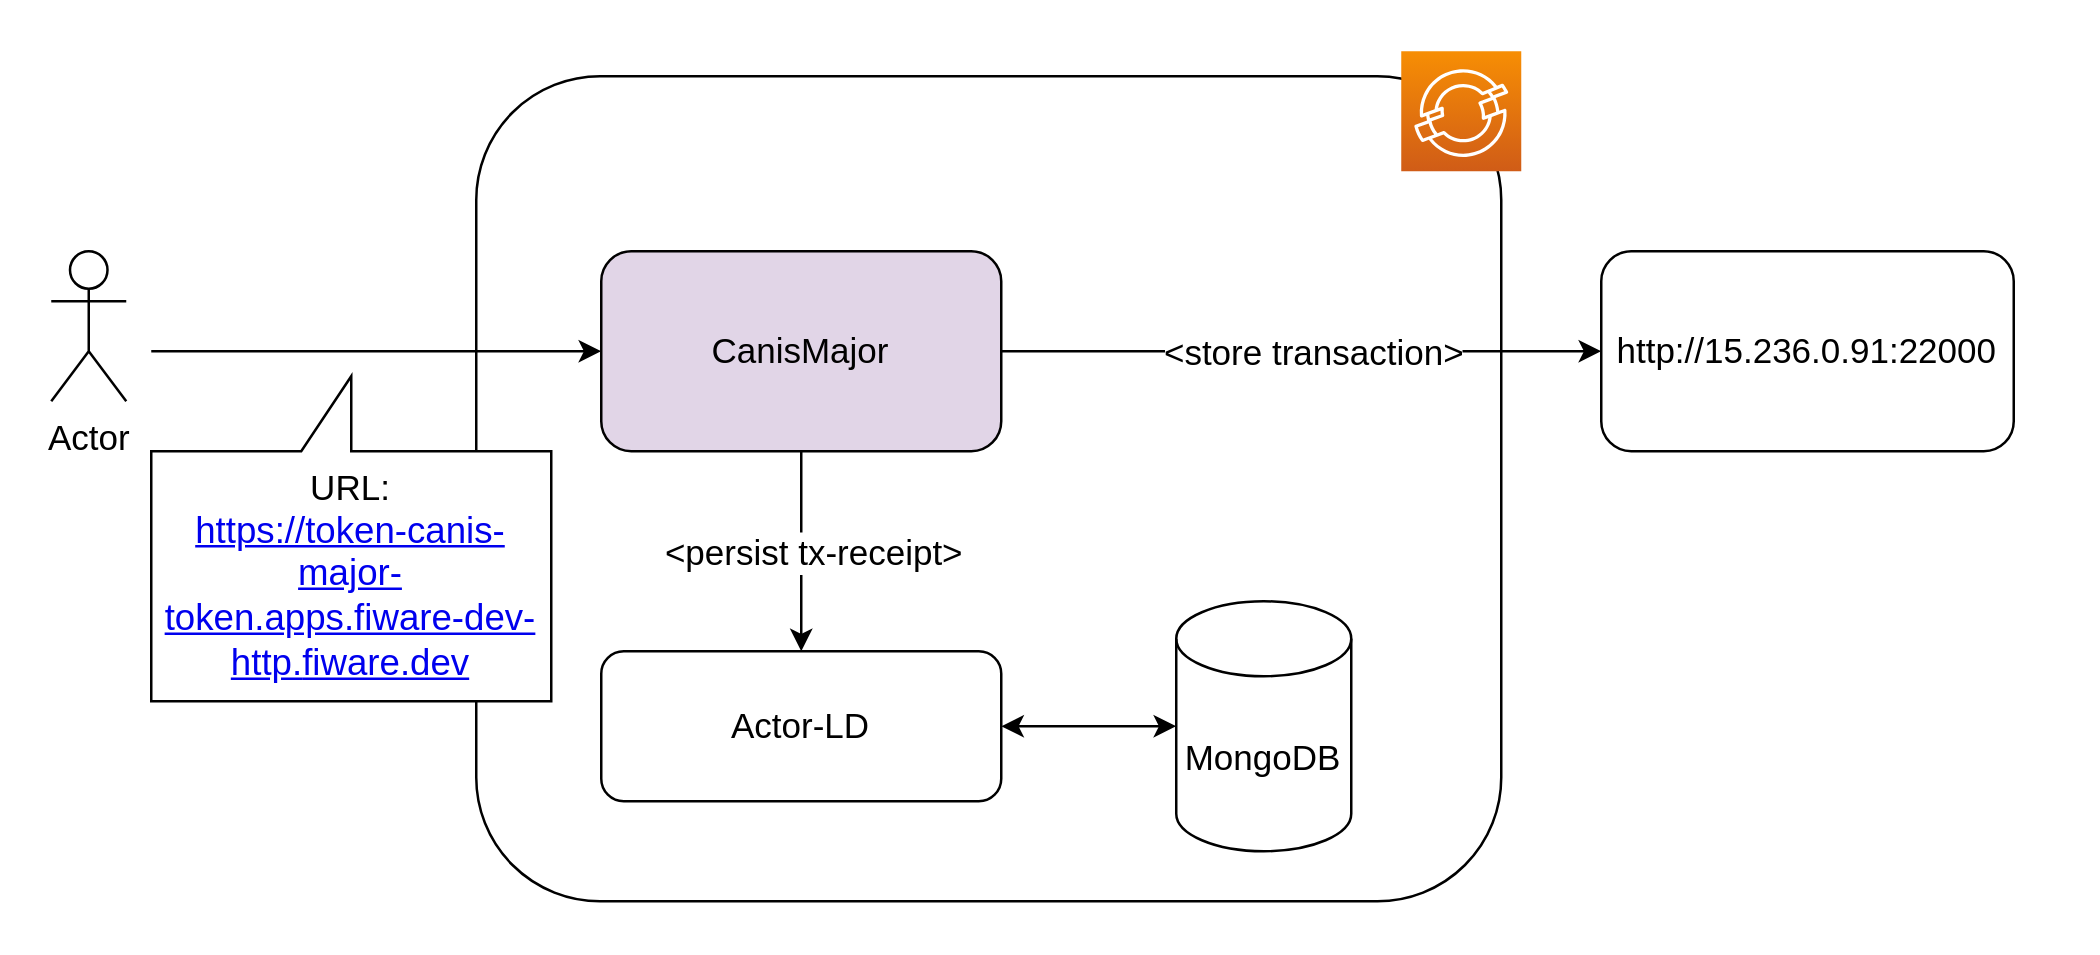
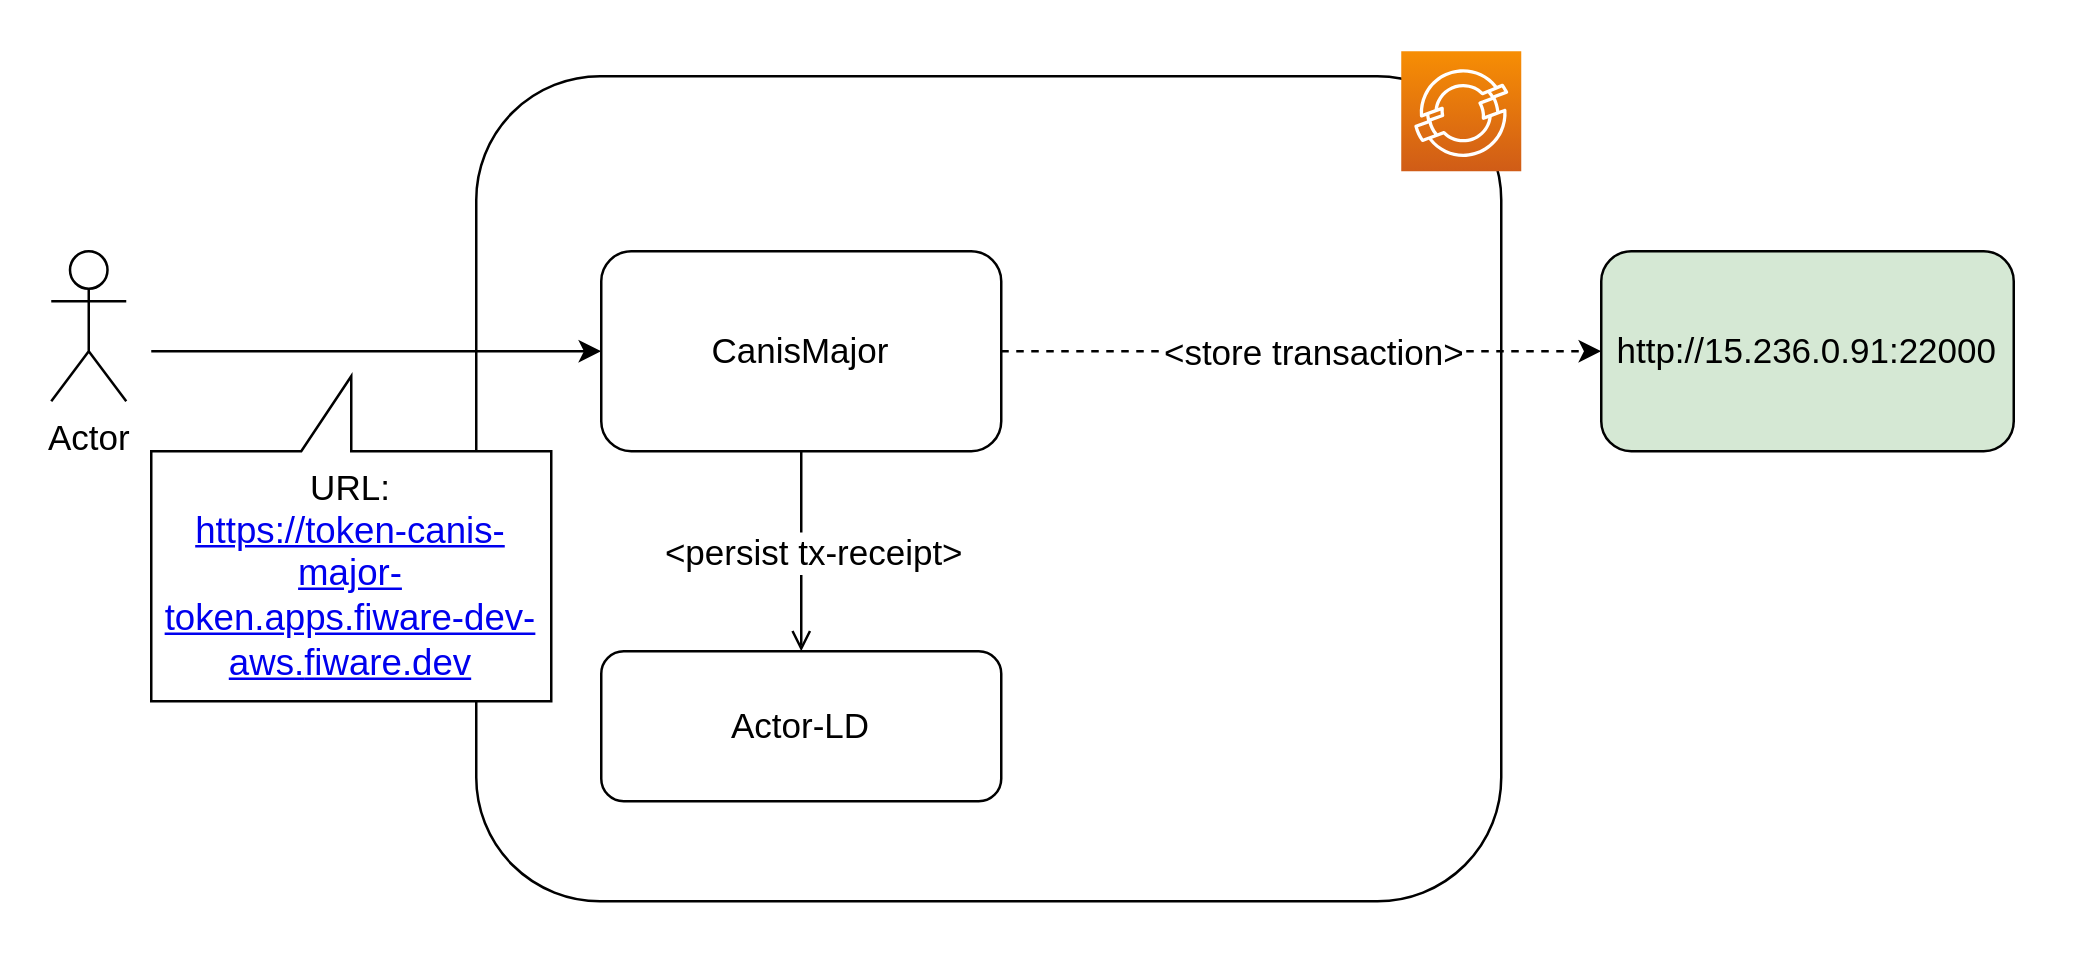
- <mxCell id="6" value="&lt;div&gt;CanisMajor&lt;/div&gt;" style="rounded=1;whiteSpace=wrap;html=1;fontSize=14;fillColor=#e1d5e7;" vertex="1" parent="1"><mxGeometry x="240" y="100" width="160" height="80" as="geometry" /></mxCell>
+ <mxCell id="6" value="&lt;div&gt;CanisMajor&lt;/div&gt;" style="rounded=1;whiteSpace=wrap;html=1;fontSize=14;" vertex="1" parent="1"><mxGeometry x="240" y="100" width="160" height="80" as="geometry" /></mxCell>
- <mxCell id="7" value="" style="endArrow=classic;html=1;rounded=0;fontSize=14;exitX=1;exitY=0.5;exitDx=0;exitDy=0;entryX=0.5;entryY=1;entryDx=0;entryDy=0;" edge="1" parent="1" source="6" target="4"><mxGeometry width="50" height="50" relative="1" as="geometry"><mxPoint x="370" y="30" as="sourcePoint" /><mxPoint x="420" y="-20" as="targetPoint" /></mxGeometry></mxCell>
+ <mxCell id="7" value="" style="endArrow=classic;html=1;rounded=0;fontSize=14;exitX=1;exitY=0.5;exitDx=0;exitDy=0;entryX=0.5;entryY=1;entryDx=0;entryDy=0;dashed=1;" edge="1" parent="1" source="6" target="4"><mxGeometry width="50" height="50" relative="1" as="geometry"><mxPoint x="370" y="30" as="sourcePoint" /><mxPoint x="420" y="-20" as="targetPoint" /></mxGeometry></mxCell>
- <mxCell id="4" value="&lt;font style=&quot;font-size: 14px&quot;&gt;&lt;span class=&quot;pl-s&quot;&gt;http://15.236.0.91:22000&lt;/span&gt;&lt;/font&gt;" style="rounded=1;whiteSpace=wrap;html=1;direction=south;" vertex="1" parent="3"><mxGeometry y="20" width="165" height="80" as="geometry" /></mxCell>
+ <mxCell id="4" value="&lt;font style=&quot;font-size: 14px&quot;&gt;&lt;span class=&quot;pl-s&quot;&gt;http://15.236.0.91:22000&lt;/span&gt;&lt;/font&gt;" style="rounded=1;whiteSpace=wrap;html=1;direction=south;fillColor=#d5e8d4;" vertex="1" parent="3"><mxGeometry y="20" width="165" height="80" as="geometry" /></mxCell>
- <mxCell id="16" value="&lt;div&gt;URL:&lt;/div&gt;&lt;div&gt;&lt;span style=&quot;font-size: 11.0pt&quot; lang=&quot;EN-US&quot;&gt; &lt;/span&gt;&lt;span style=&quot;font-size: 11.0pt&quot;&gt;&lt;a href=&quot;https://token-canis-major-token.apps.fiware-dev-aws.fiware.dev&quot; target=&quot;_blank&quot;&gt;https://token-canis-major-&lt;wbr&gt;token.apps.fiware-dev-http.&lt;wbr&gt;fiware.dev&lt;/a&gt;&lt;/span&gt;&lt;/div&gt;" style="shape=callout;whiteSpace=wrap;html=1;perimeter=calloutPerimeter;fontSize=14;direction=west;" vertex="1" parent="1"><mxGeometry x="60" y="150" width="160" height="130" as="geometry" /></mxCell>
+ <mxCell id="16" value="&lt;div&gt;URL:&lt;/div&gt;&lt;div&gt;&lt;span style=&quot;font-size: 11.0pt&quot; lang=&quot;EN-US&quot;&gt; &lt;/span&gt;&lt;span style=&quot;font-size: 11.0pt&quot;&gt;&lt;a href=&quot;https://token-canis-major-token.apps.fiware-dev-aws.fiware.dev&quot; target=&quot;_blank&quot;&gt;https://token-canis-major-&lt;wbr&gt;token.apps.fiware-dev-aws.&lt;wbr&gt;fiware.dev&lt;/a&gt;&lt;/span&gt;&lt;/div&gt;" style="shape=callout;whiteSpace=wrap;html=1;perimeter=calloutPerimeter;fontSize=14;direction=west;" vertex="1" parent="1"><mxGeometry x="60" y="150" width="160" height="130" as="geometry" /></mxCell>
- <mxCell id="9" value="&amp;lt;persist tx-receipt&amp;gt;" style="endArrow=classic;html=1;rounded=0;fontSize=14;entryX=0.5;entryY=0;entryDx=0;entryDy=0;exitX=0.5;exitY=1;exitDx=0;exitDy=0;" edge="1" parent="1" source="6" target="10"><mxGeometry x="0.015" y="5" width="50" height="50" relative="1" as="geometry"><mxPoint x="310" y="190" as="sourcePoint" /><mxPoint x="260" y="210" as="targetPoint" /><Array as="points" /><mxPoint as="offset" /></mxGeometry></mxCell>
+ <mxCell id="9" value="&amp;lt;persist tx-receipt&amp;gt;" style="endArrow=open;html=1;rounded=0;fontSize=14;entryX=0.5;entryY=0;entryDx=0;entryDy=0;exitX=0.5;exitY=1;exitDx=0;exitDy=0;" edge="1" parent="1" source="6" target="10"><mxGeometry x="0.015" y="5" width="50" height="50" relative="1" as="geometry"><mxPoint x="310" y="190" as="sourcePoint" /><mxPoint x="260" y="210" as="targetPoint" /><Array as="points" /><mxPoint as="offset" /></mxGeometry></mxCell>
- <mxCell id="12" value="" style="endArrow=classic;startArrow=classic;html=1;rounded=0;fontSize=14;exitX=1;exitY=0.5;exitDx=0;exitDy=0;entryX=0;entryY=0.5;entryDx=0;entryDy=0;entryPerimeter=0;" edge="1" parent="1" source="10" target="11"><mxGeometry width="50" height="50" relative="1" as="geometry"><mxPoint x="390" y="430" as="sourcePoint" /><mxPoint x="440" y="380" as="targetPoint" /></mxGeometry></mxCell>
- <mxCell id="11" value="MongoDB" style="shape=cylinder3;whiteSpace=wrap;html=1;boundedLbl=1;backgroundOutline=1;size=15;fontSize=14;" vertex="1" parent="1"><mxGeometry x="470" y="240" width="70" height="100" as="geometry" /></mxCell>
